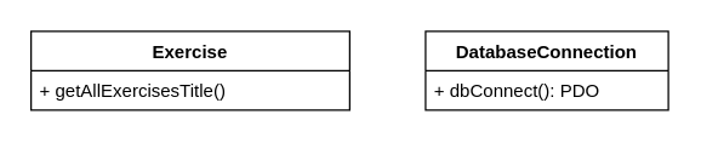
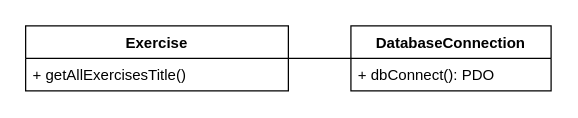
+ <mxCell id="4" style="edgeStyle=orthogonalEdgeStyle;rounded=0;orthogonalLoop=1;jettySize=auto;html=1;endArrow=none;endFill=0;" edge="1" parent="1" source="5" target="2"><mxGeometry relative="1" as="geometry" /></mxCell>
